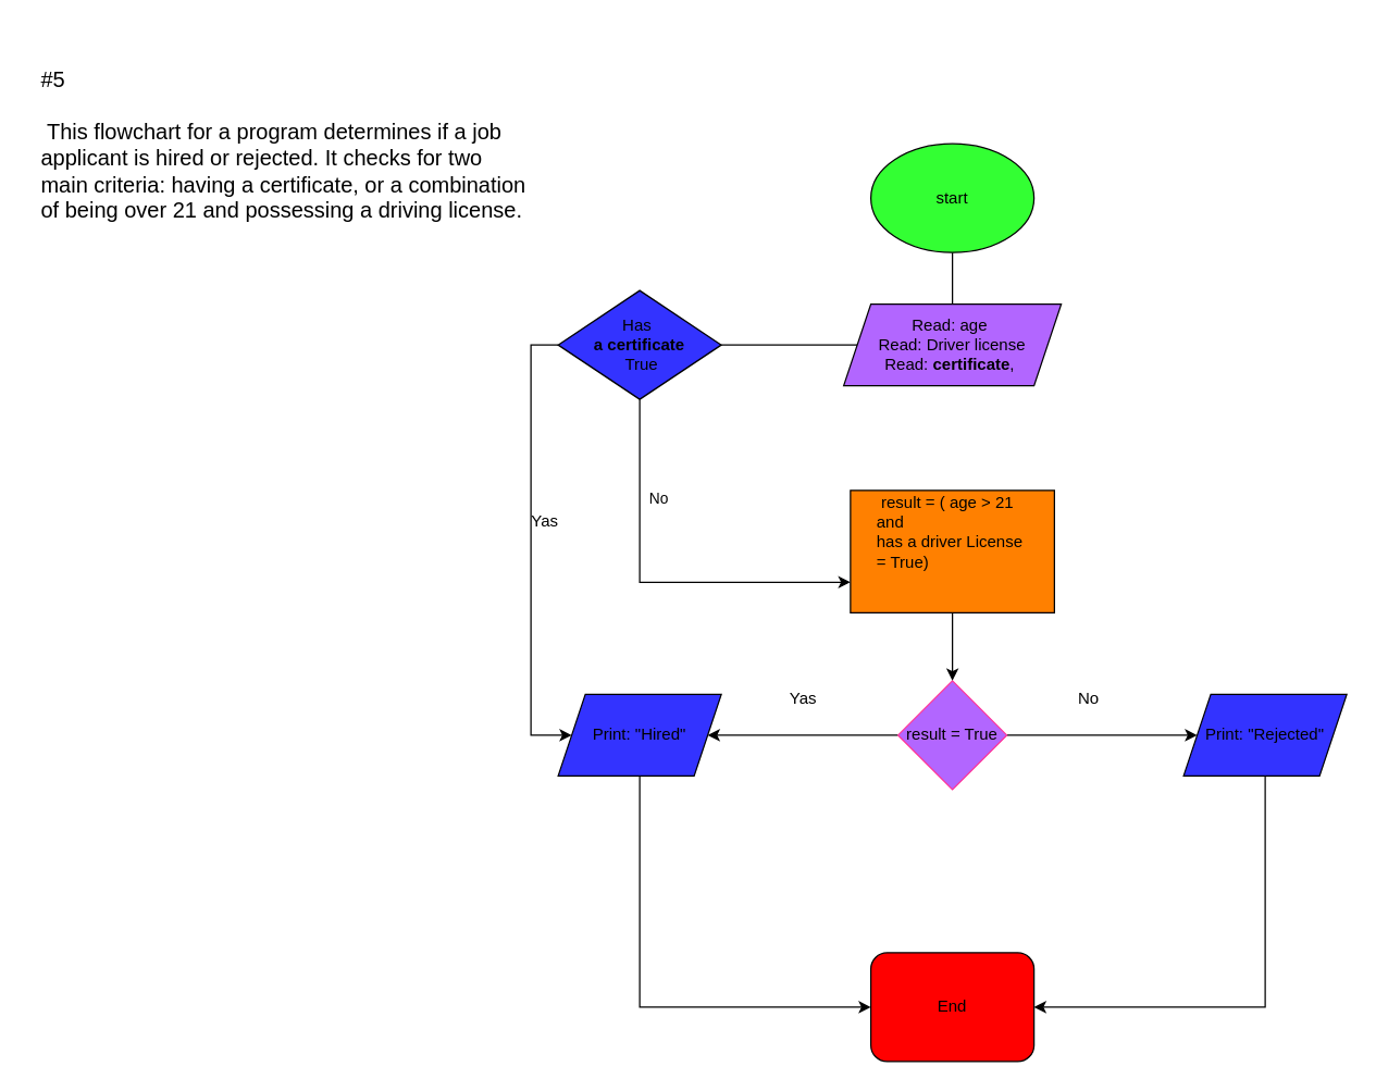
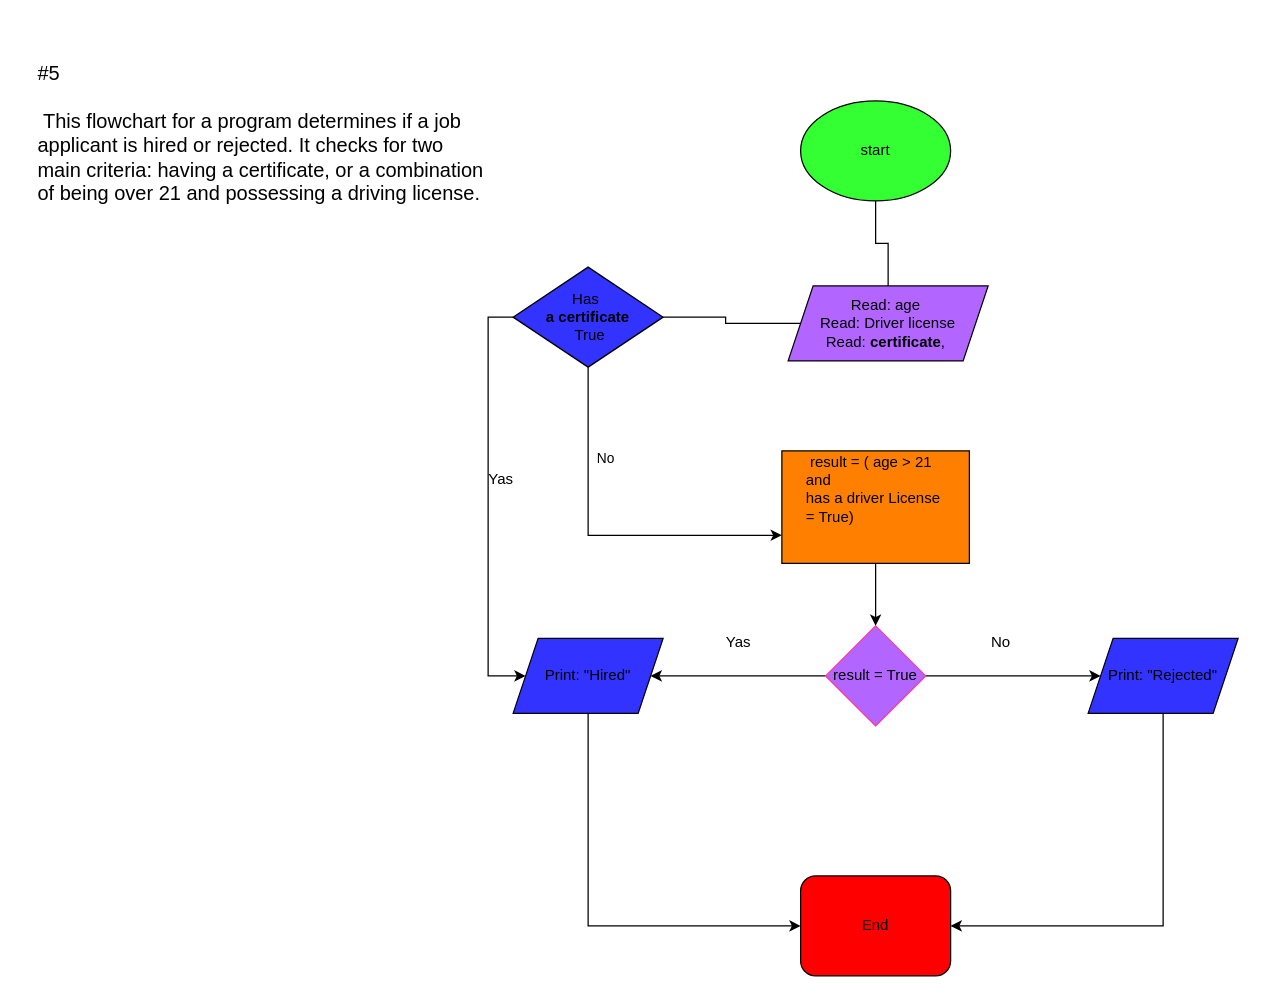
- <mxCell id="3" value="start" style="ellipse;whiteSpace=wrap;html=1;fillColor=#33FF33;" parent="1" vertex="1"><mxGeometry x="640" y="105" width="120" height="80" as="geometry" /></mxCell>
+ <mxCell id="3" value="start" style="ellipse;whiteSpace=wrap;html=1;fillColor=#33FF33;" parent="1" vertex="1"><mxGeometry x="640" y="80" width="120" height="80" as="geometry" /></mxCell>
- <mxCell id="6" value="&lt;span style=&quot;background-color: transparent; color: light-dark(rgb(0, 0, 0), rgb(255, 255, 255));&quot;&gt;Read: age&amp;nbsp;&lt;/span&gt;&lt;br&gt;&lt;div&gt;Read: Driver license&lt;/div&gt;&lt;div&gt;Read:&lt;b style=&quot;background-color: transparent; color: light-dark(rgb(0, 0, 0), rgb(255, 255, 255));&quot;&gt;&amp;nbsp;certificate&lt;/b&gt;&lt;span style=&quot;background-color: transparent; color: light-dark(rgb(0, 0, 0), rgb(255, 255, 255));&quot;&gt;,&lt;/span&gt;&lt;span style=&quot;background-color: transparent; color: light-dark(rgb(0, 0, 0), rgb(255, 255, 255));&quot;&gt;&amp;nbsp;&lt;/span&gt;&lt;/div&gt;" style="shape=parallelogram;perimeter=parallelogramPerimeter;whiteSpace=wrap;html=1;fixedSize=1;strokeColor=default;fillColor=#B266FF;align=center;" parent="1" vertex="1"><mxGeometry x="620" y="223" width="160" height="60" as="geometry" /></mxCell>
+ <mxCell id="6" value="&lt;span style=&quot;background-color: transparent; color: light-dark(rgb(0, 0, 0), rgb(255, 255, 255));&quot;&gt;Read: age&amp;nbsp;&lt;/span&gt;&lt;br&gt;&lt;div&gt;Read: Driver license&lt;/div&gt;&lt;div&gt;Read:&lt;b style=&quot;background-color: transparent; color: light-dark(rgb(0, 0, 0), rgb(255, 255, 255));&quot;&gt;&amp;nbsp;certificate&lt;/b&gt;&lt;span style=&quot;background-color: transparent; color: light-dark(rgb(0, 0, 0), rgb(255, 255, 255));&quot;&gt;,&lt;/span&gt;&lt;span style=&quot;background-color: transparent; color: light-dark(rgb(0, 0, 0), rgb(255, 255, 255));&quot;&gt;&amp;nbsp;&lt;/span&gt;&lt;/div&gt;" style="shape=parallelogram;perimeter=parallelogramPerimeter;whiteSpace=wrap;html=1;fixedSize=1;strokeColor=default;fillColor=#B266FF;align=center;" parent="1" vertex="1"><mxGeometry x="630" y="228" width="160" height="60" as="geometry" /></mxCell>
